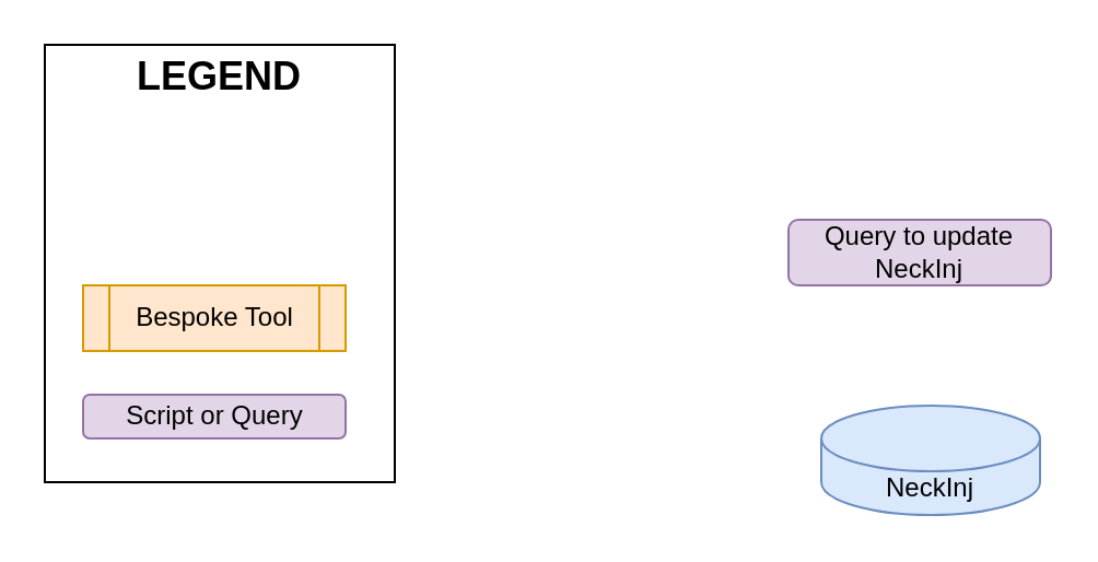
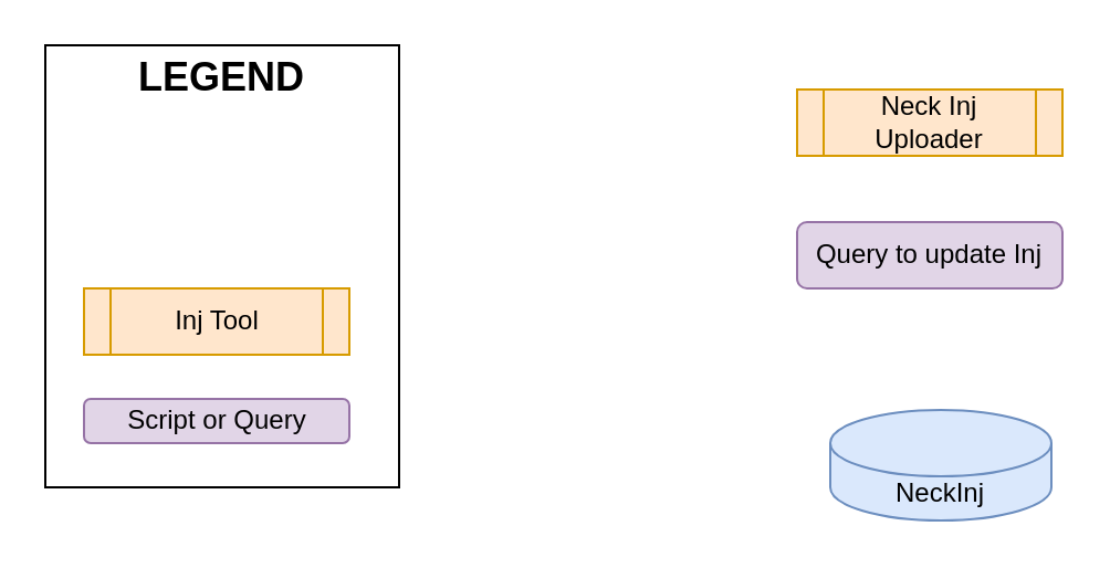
+ <mxCell id="6" value="Neck Inj Uploader" style="shape=process;whiteSpace=wrap;html=1;backgroundOutline=1;fillColor=#ffe6cc;strokeColor=#d79b00;" vertex="1" parent="1"><mxGeometry x="360" y="40" width="120" height="30" as="geometry" /></mxCell>
- <mxCell id="8" value="Query to update NeckInj" style="rounded=1;whiteSpace=wrap;html=1;fillColor=#e1d5e7;strokeColor=#9673a6;" vertex="1" parent="1"><mxGeometry x="360" y="100" width="120" height="30" as="geometry" /></mxCell>
+ <mxCell id="8" value="Query to update Inj" style="rounded=1;whiteSpace=wrap;html=1;fillColor=#e1d5e7;strokeColor=#9673a6;" vertex="1" parent="1"><mxGeometry x="360" y="100" width="120" height="30" as="geometry" /></mxCell>
- <mxCell id="5" value="Bespoke Tool" style="shape=process;whiteSpace=wrap;html=1;backgroundOutline=1;fillColor=#ffe6cc;strokeColor=#d79b00;" vertex="1" parent="1"><mxGeometry x="37.5" y="130" width="120" height="30" as="geometry" /></mxCell>
+ <mxCell id="5" value="Inj Tool" style="shape=process;whiteSpace=wrap;html=1;backgroundOutline=1;fillColor=#ffe6cc;strokeColor=#d79b00;" vertex="1" parent="1"><mxGeometry x="37.5" y="130" width="120" height="30" as="geometry" /></mxCell>
